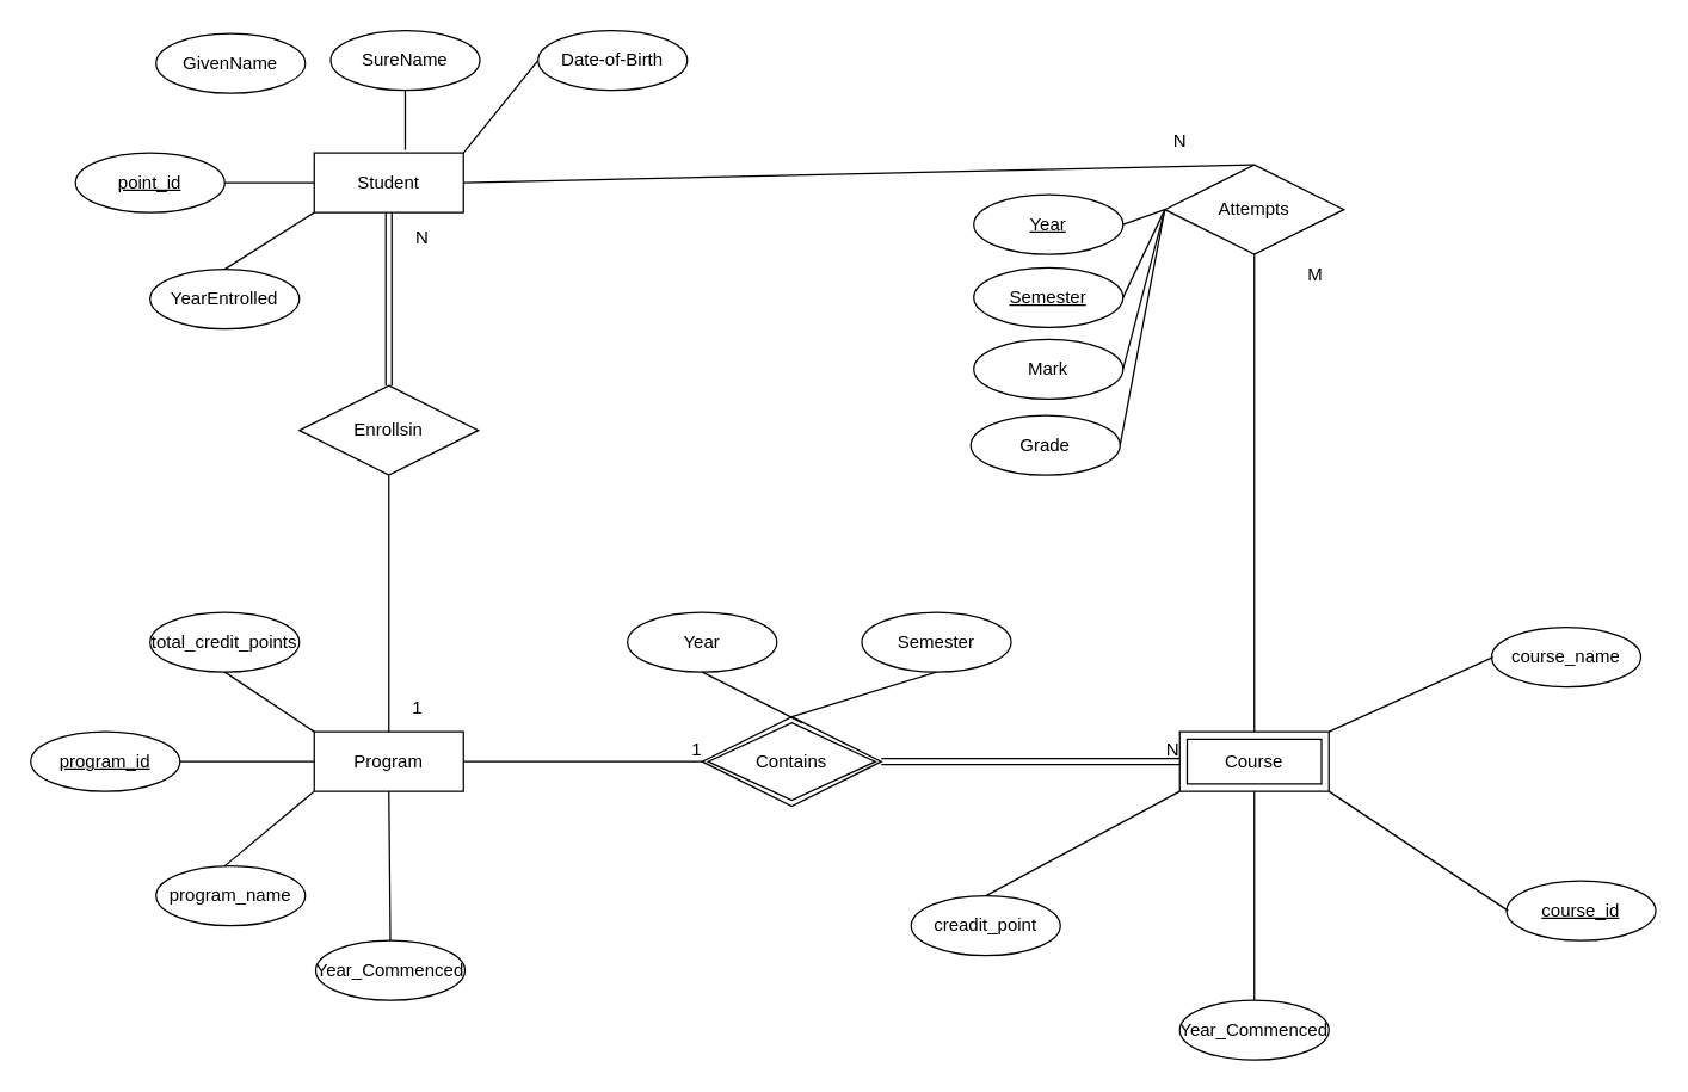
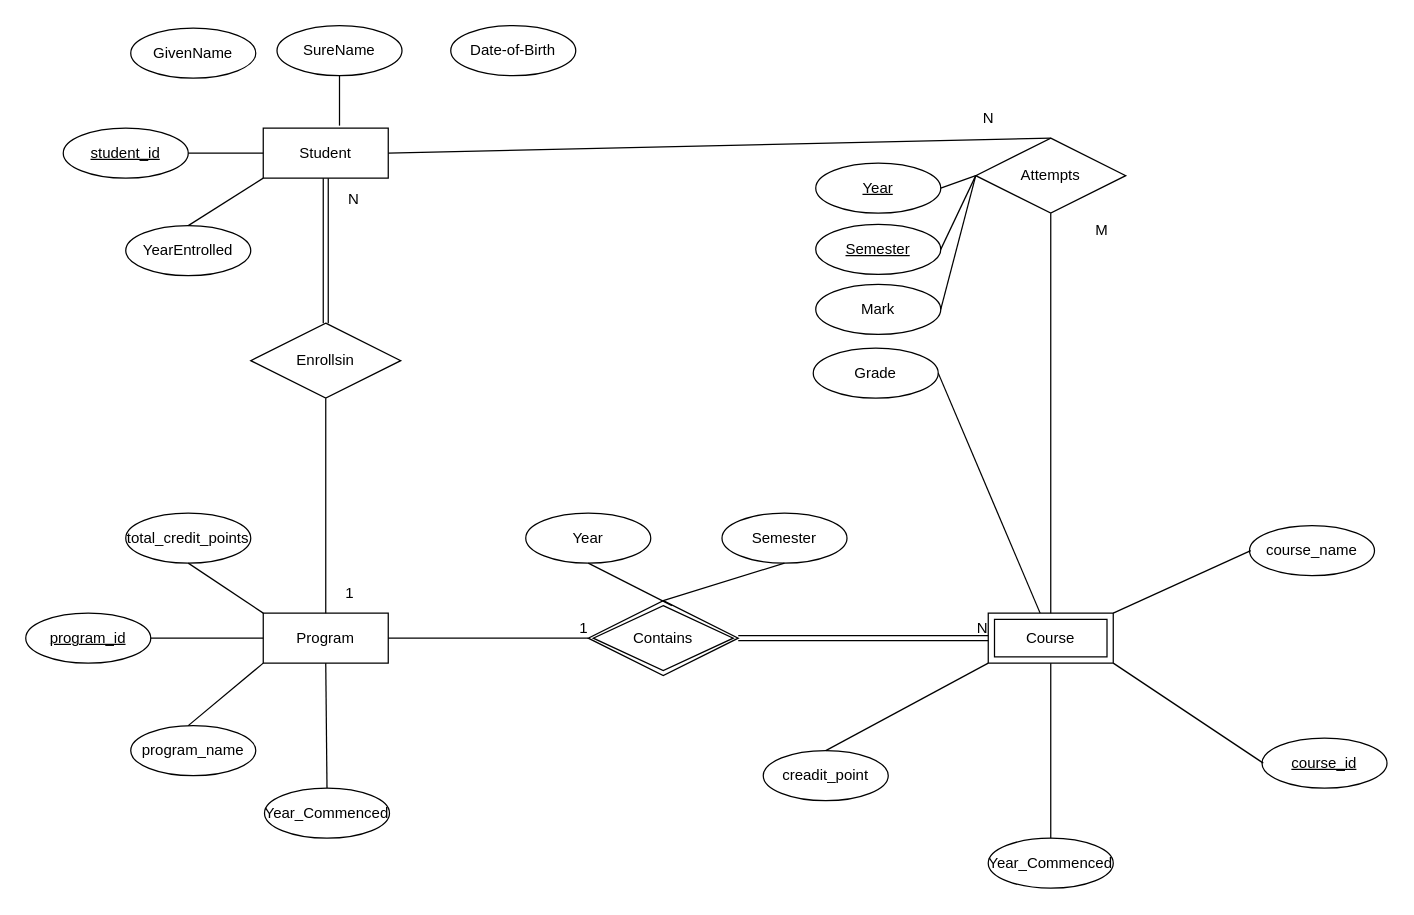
- <mxCell id="27" value="" style="endArrow=none;html=1;rounded=0;exitX=1;exitY=0;exitDx=0;exitDy=0;entryX=0;entryY=0.5;entryDx=0;entryDy=0;" edge="1" parent="1" source="2" target="26"><mxGeometry relative="1" as="geometry"><mxPoint x="320" y="202" as="sourcePoint" /><mxPoint x="480" y="202" as="targetPoint" /></mxGeometry></mxCell>
- <mxCell id="23" value="point_id" style="ellipse;whiteSpace=wrap;html=1;align=center;fontStyle=4;" vertex="1" parent="1"><mxGeometry x="50" y="102" width="100" height="40" as="geometry" /></mxCell>
+ <mxCell id="23" value="student_id" style="ellipse;whiteSpace=wrap;html=1;align=center;fontStyle=4;" vertex="1" parent="1"><mxGeometry x="50" y="102" width="100" height="40" as="geometry" /></mxCell>
- <mxCell id="47" value="" style="endArrow=none;html=1;rounded=0;exitX=1;exitY=0.5;exitDx=0;exitDy=0;entryX=0;entryY=0.5;entryDx=0;entryDy=0;" edge="1" parent="1" source="43" target="39"><mxGeometry relative="1" as="geometry"><mxPoint x="60" y="370" as="sourcePoint" /><mxPoint x="200" y="290" as="targetPoint" /></mxGeometry></mxCell>
+ <mxCell id="47" value="" style="endArrow=none;html=1;rounded=0;exitX=1;exitY=0.5;exitDx=0;exitDy=0;" edge="1" parent="1" source="43" target="18"><mxGeometry relative="1" as="geometry"><mxPoint x="60" y="370" as="sourcePoint" /><mxPoint x="200" y="290" as="targetPoint" /></mxGeometry></mxCell>
